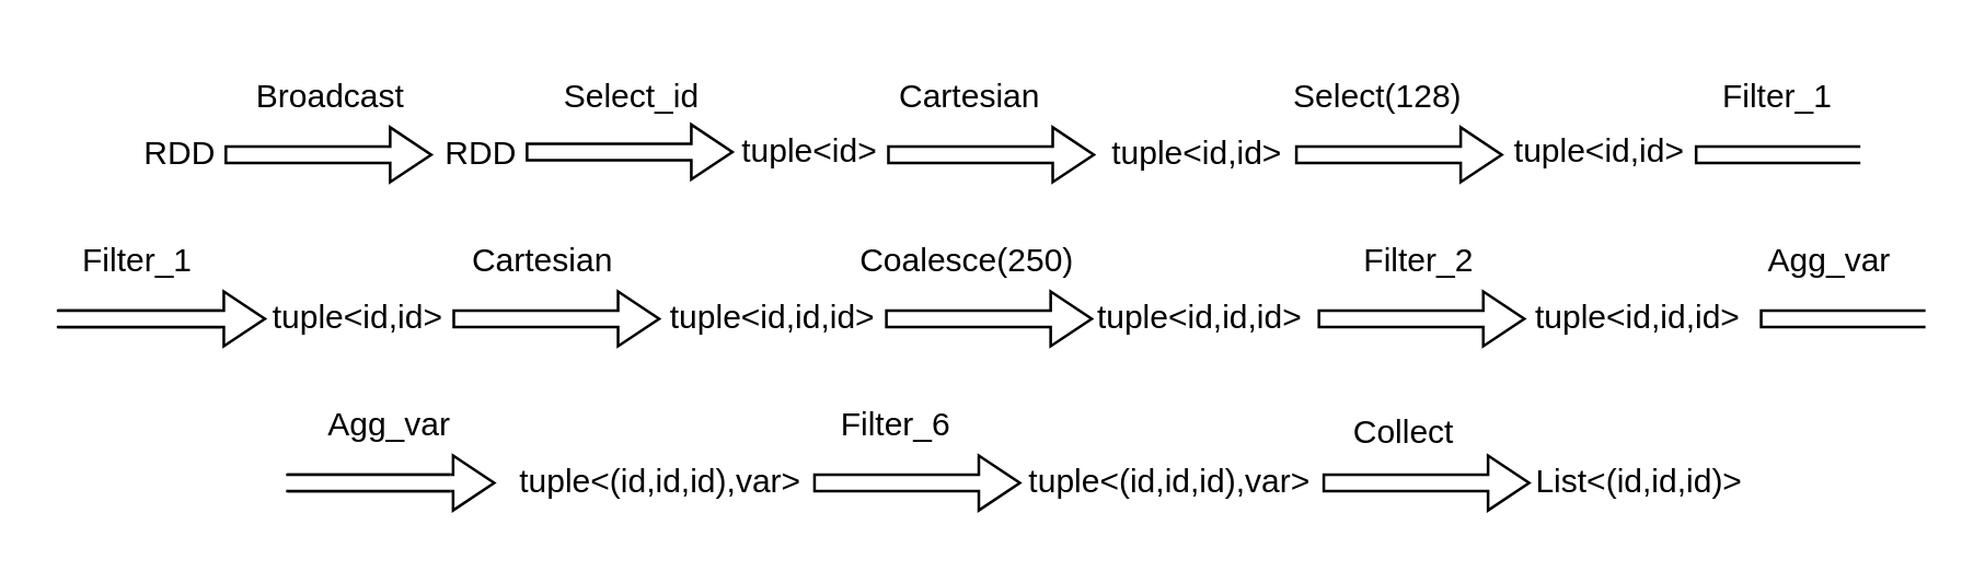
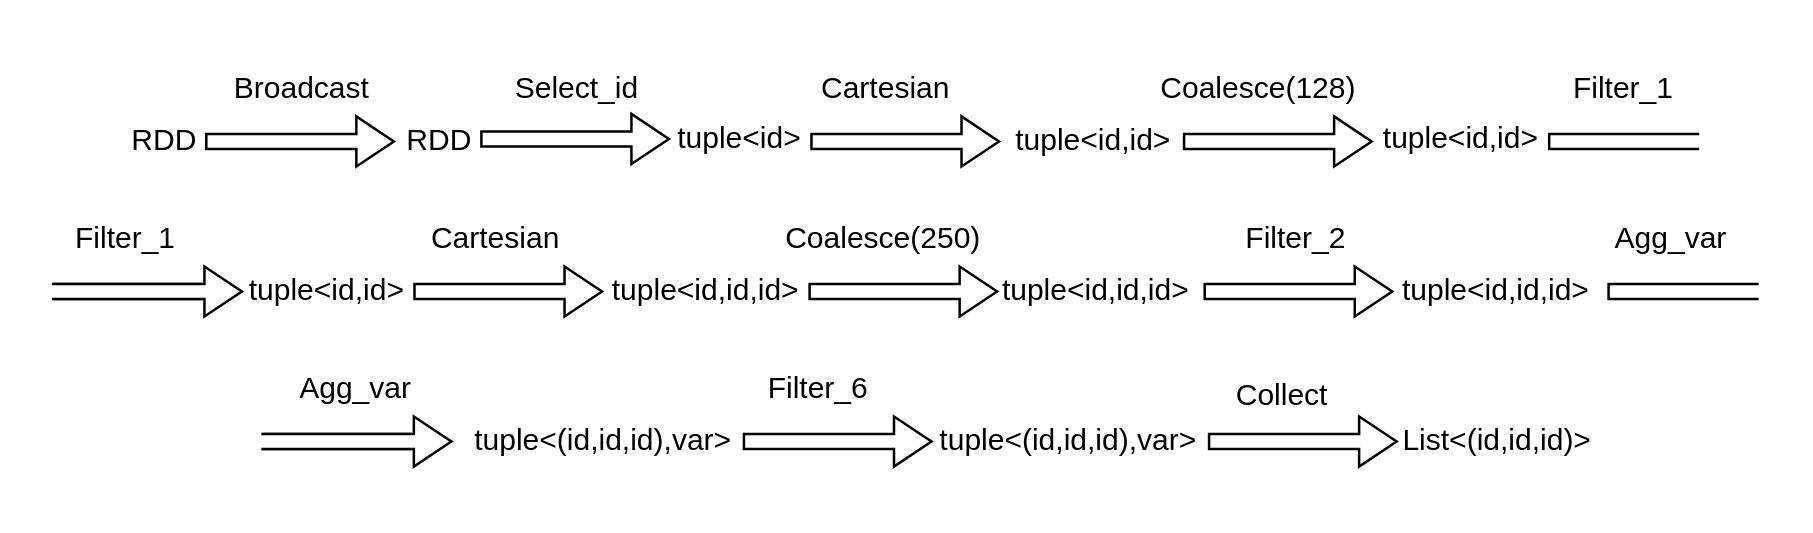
- <mxCell id="10" value="Select(128)" style="text;html=1;strokeColor=none;fillColor=none;align=center;verticalAlign=middle;whiteSpace=wrap;rounded=0;" parent="1" vertex="1"><mxGeometry x="473" y="20" width="60" height="30" as="geometry" /></mxCell>
+ <mxCell id="10" value="Coalesce(128)" style="text;html=1;strokeColor=none;fillColor=none;align=center;verticalAlign=middle;whiteSpace=wrap;rounded=0;" parent="1" vertex="1"><mxGeometry x="473" y="20" width="60" height="30" as="geometry" /></mxCell>
